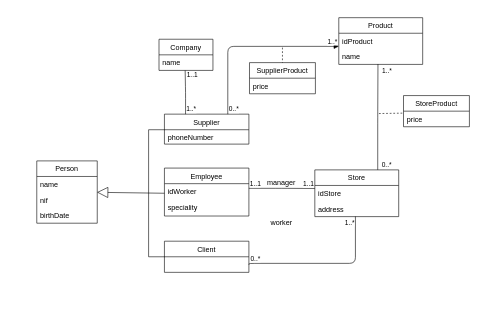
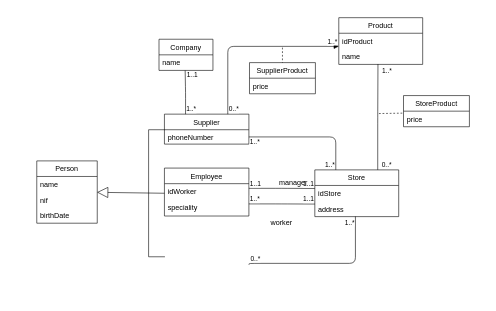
+ <mxCell id="28" value="" style="endArrow=none;html=1;edgeStyle=orthogonalEdgeStyle;exitX=1;exitY=0.5;exitDx=0;exitDy=0;entryX=0.25;entryY=0;entryDx=0;entryDy=0;" edge="1" parent="2" source="13" target="17"><mxGeometry relative="1" as="geometry"><mxPoint x="430" y="249" as="sourcePoint" /><mxPoint x="590" y="249" as="targetPoint" /></mxGeometry></mxCell>
+ <mxCell id="29" value="1..*" style="edgeLabel;resizable=0;html=1;align=left;verticalAlign=bottom;" connectable="0" vertex="1" parent="28"><mxGeometry x="-1" relative="1" as="geometry"><mxPoint y="17" as="offset" /></mxGeometry></mxCell>
+ <mxCell id="30" value="1..*" style="edgeLabel;resizable=0;html=1;align=right;verticalAlign=bottom;" connectable="0" vertex="1" parent="28"><mxGeometry x="1" relative="1" as="geometry"><mxPoint x="-1" as="offset" /></mxGeometry></mxCell>
- <mxCell id="26" value="manager" style="text;html=1;align=center;verticalAlign=middle;resizable=0;points=[];autosize=1;" vertex="1" parent="2"><mxGeometry x="394" y="275" width="60" height="20" as="geometry" /></mxCell>
+ <mxCell id="26" value="manager" style="text;html=1;align=center;verticalAlign=middle;resizable=0;points=[];autosize=1;" vertex="1" parent="2"><mxGeometry x="414" y="275" width="60" height="20" as="geometry" /></mxCell>
+ <mxCell id="20" value="" style="endArrow=none;html=1;edgeStyle=orthogonalEdgeStyle;entryX=0;entryY=0.194;entryDx=0;entryDy=0;entryPerimeter=0;exitX=1;exitY=0.299;exitDx=0;exitDy=0;exitPerimeter=0;" edge="1" parent="2" source="11" target="19"><mxGeometry relative="1" as="geometry"><mxPoint x="420" y="329" as="sourcePoint" /><mxPoint x="660" y="329" as="targetPoint" /></mxGeometry></mxCell>
+ <mxCell id="21" value="1..*" style="edgeLabel;resizable=0;html=1;align=left;verticalAlign=bottom;" connectable="0" vertex="1" parent="20"><mxGeometry x="-1" relative="1" as="geometry" /></mxCell>
+ <mxCell id="22" value="1..1" style="edgeLabel;resizable=0;html=1;align=right;verticalAlign=bottom;" connectable="0" vertex="1" parent="20"><mxGeometry x="1" relative="1" as="geometry"><mxPoint x="-1" as="offset" /></mxGeometry></mxCell>
- <mxCell id="16" value="Client" style="swimlane;fontStyle=0;childLayout=stackLayout;horizontal=1;startSize=26;fillColor=none;horizontalStack=0;resizeParent=1;resizeParentMax=0;resizeLast=0;collapsible=1;marginBottom=0;" vertex="1" parent="4"><mxGeometry x="253.048" y="212" width="140.952" height="52" as="geometry" /></mxCell>
